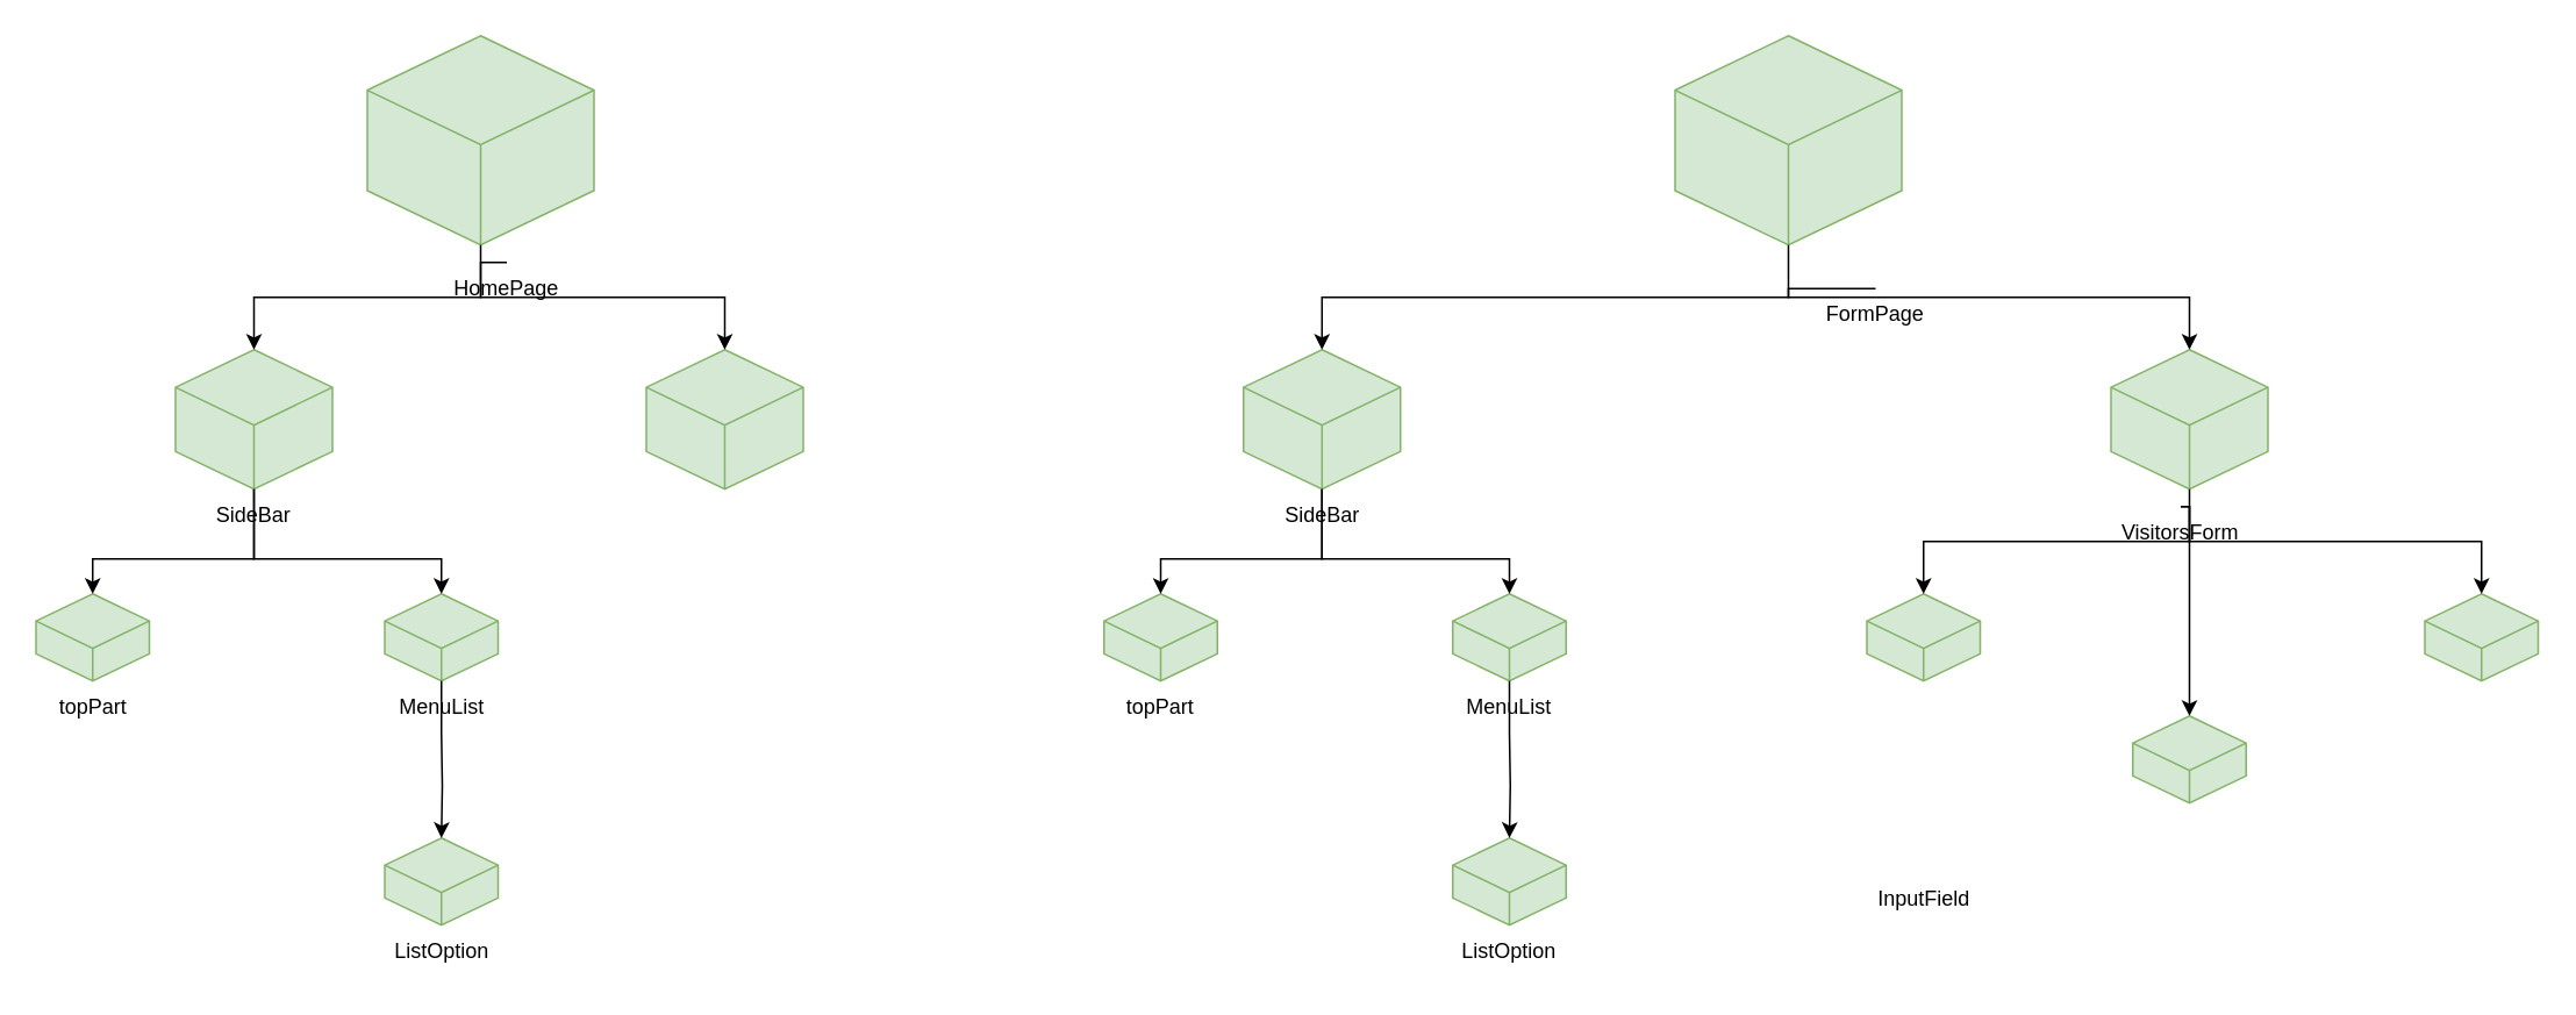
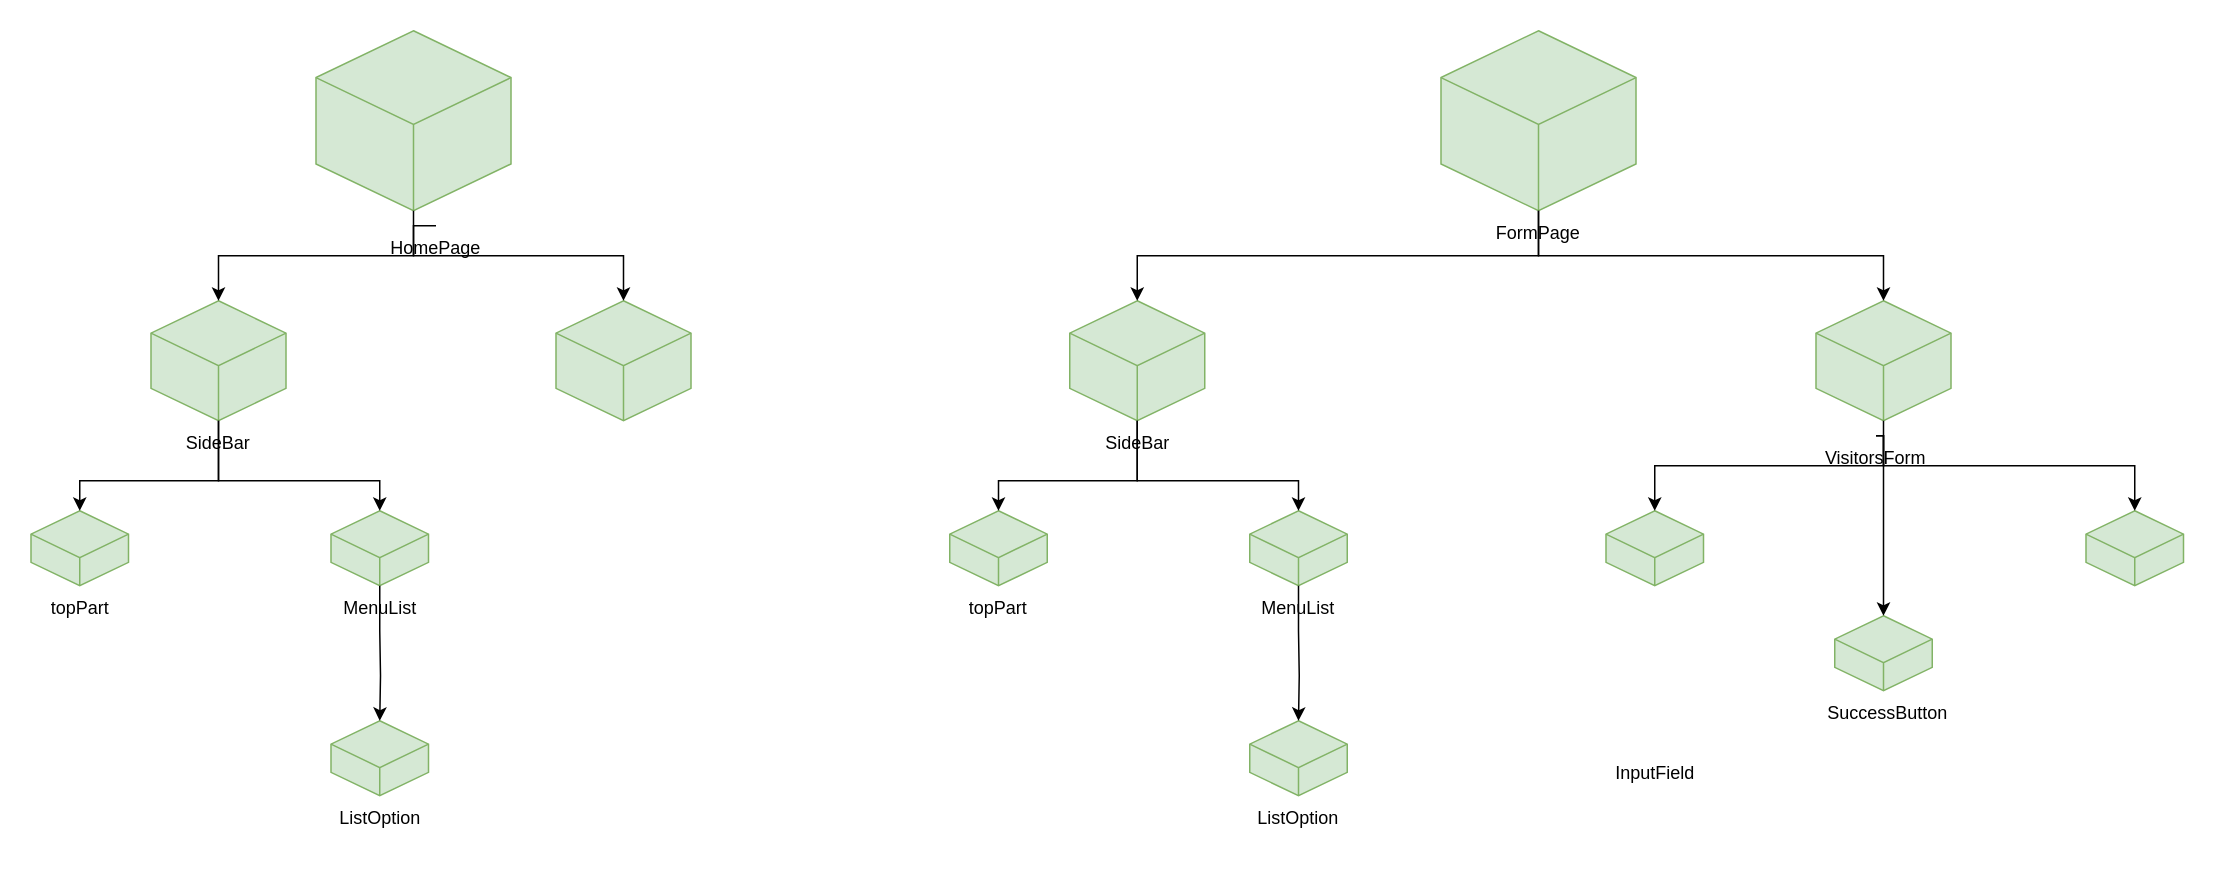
- <mxCell id="19" value="FormPage" style="text;html=1;align=center;verticalAlign=middle;whiteSpace=wrap;rounded=0;" vertex="1" parent="1"><mxGeometry x="1045" y="165" width="60" height="30" as="geometry" /></mxCell>
+ <mxCell id="19" value="FormPage" style="text;html=1;align=center;verticalAlign=middle;whiteSpace=wrap;rounded=0;" vertex="1" parent="1"><mxGeometry x="995" y="140" width="60" height="30" as="geometry" /></mxCell>
+ <mxCell id="36" value="SuccessButton" style="text;html=1;align=center;verticalAlign=middle;whiteSpace=wrap;rounded=0;" vertex="1" parent="1"><mxGeometry x="1227.5" y="460" width="60" height="30" as="geometry" /></mxCell>
